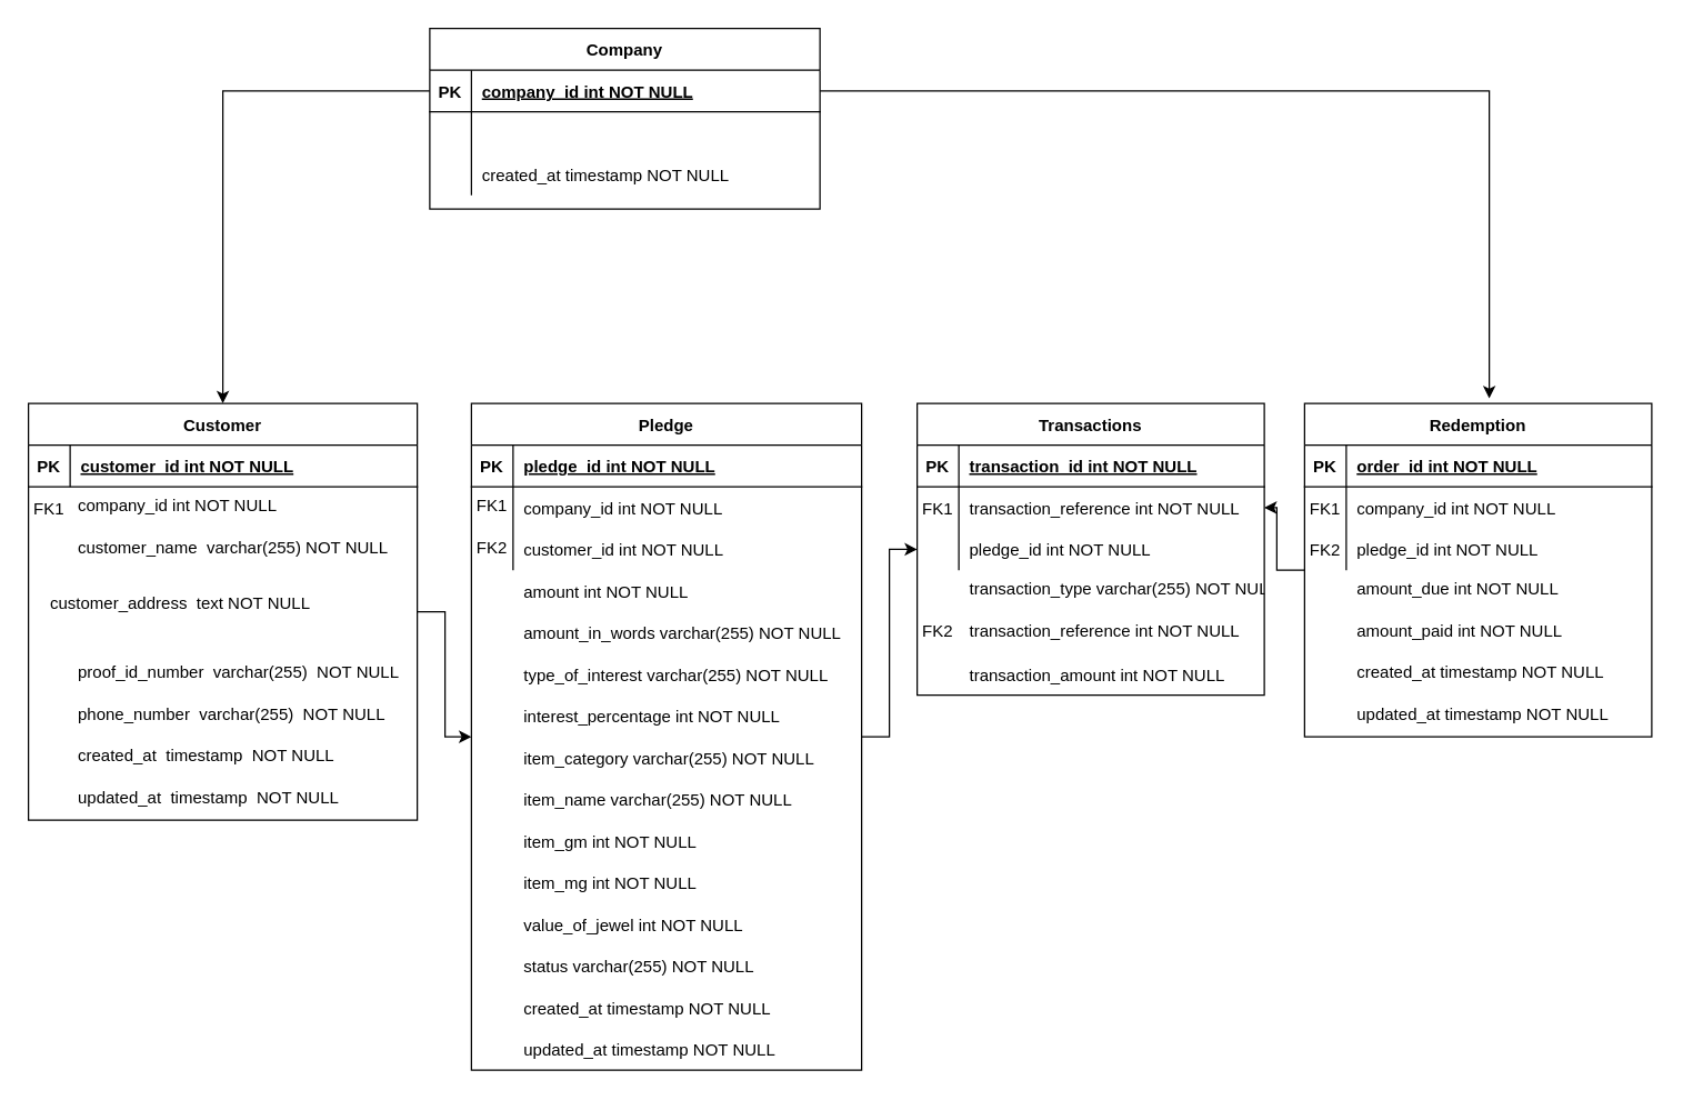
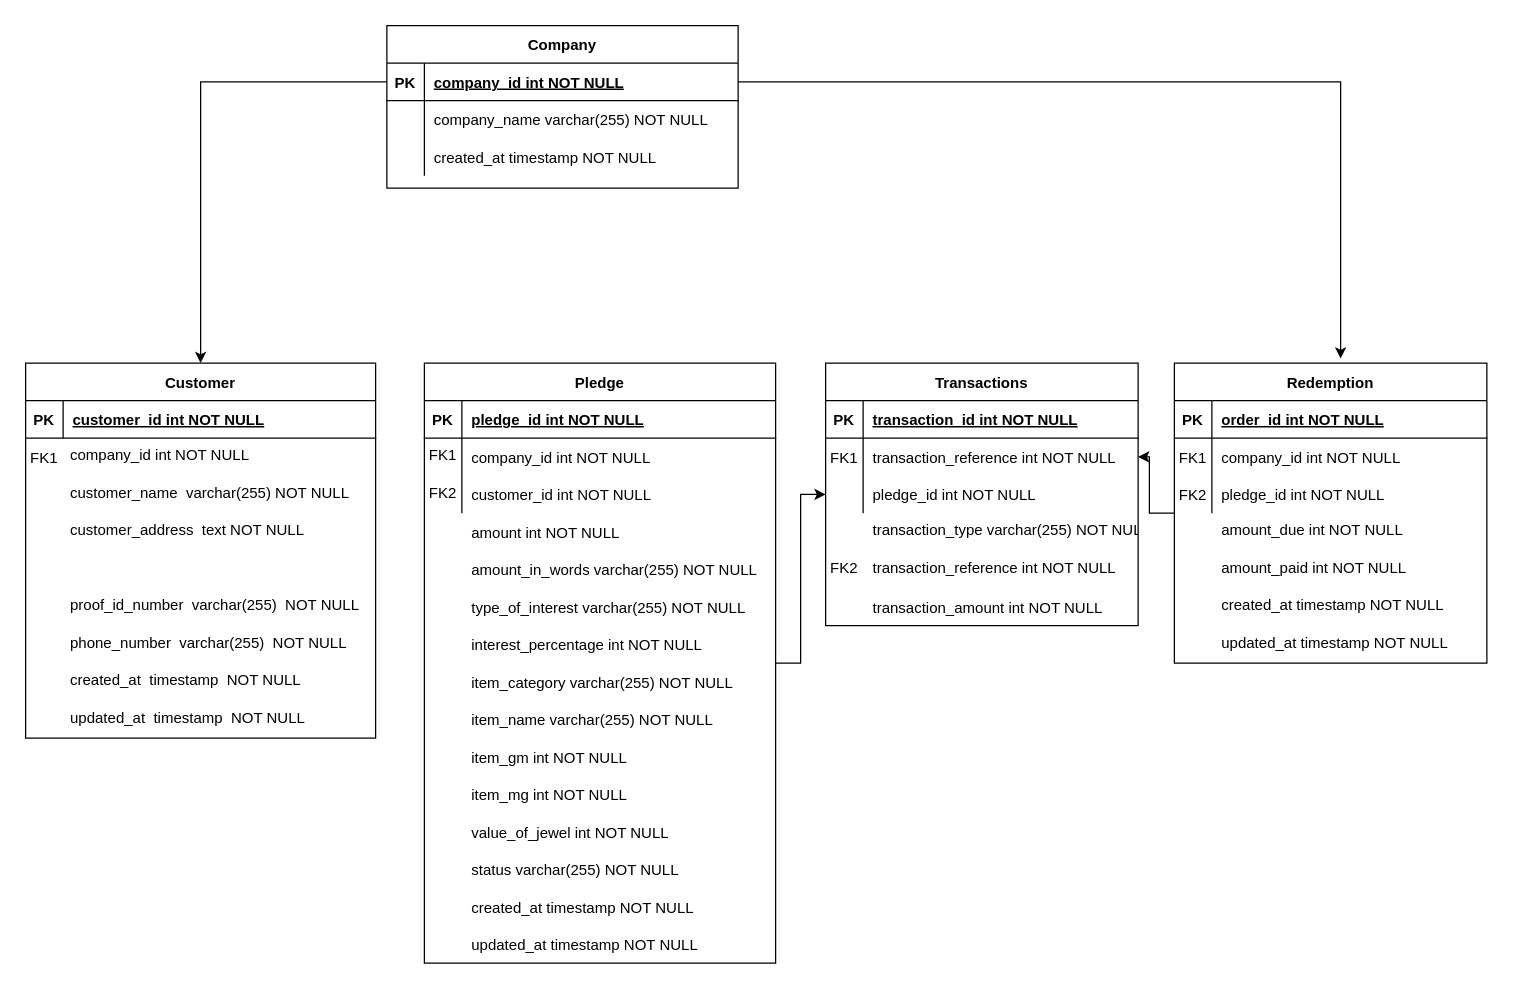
+ <mxCell id="8" value="company_name varchar(255) NOT NULL" style="shape=partialRectangle;overflow=hidden;connectable=0;fillColor=none;top=0;left=0;bottom=0;right=0;align=left;spacingLeft=6;" parent="6" vertex="1"><mxGeometry x="30" width="251" height="30" as="geometry" /></mxCell>
- <mxCell id="20" value="customer_address  text NOT NULL" style="text;strokeColor=none;fillColor=none;spacingLeft=4;spacingRight=4;overflow=hidden;rotatable=0;points=[[0,0.5],[1,0.5]];portConstraint=eastwest;fontSize=12;" vertex="1" parent="1"><mxGeometry x="30" y="420" width="250" height="30" as="geometry" /></mxCell>
+ <mxCell id="20" value="customer_address  text NOT NULL" style="text;strokeColor=none;fillColor=none;spacingLeft=4;spacingRight=4;overflow=hidden;rotatable=0;points=[[0,0.5],[1,0.5]];portConstraint=eastwest;fontSize=12;" vertex="1" parent="1"><mxGeometry x="50" y="410" width="250" height="30" as="geometry" /></mxCell>
- <mxCell id="13" style="edgeStyle=orthogonalEdgeStyle;rounded=0;orthogonalLoop=1;jettySize=auto;html=1;entryX=0;entryY=0.5;entryDx=0;entryDy=0;" edge="1" parent="1" source="14" target="58"><mxGeometry relative="1" as="geometry" /></mxCell>
